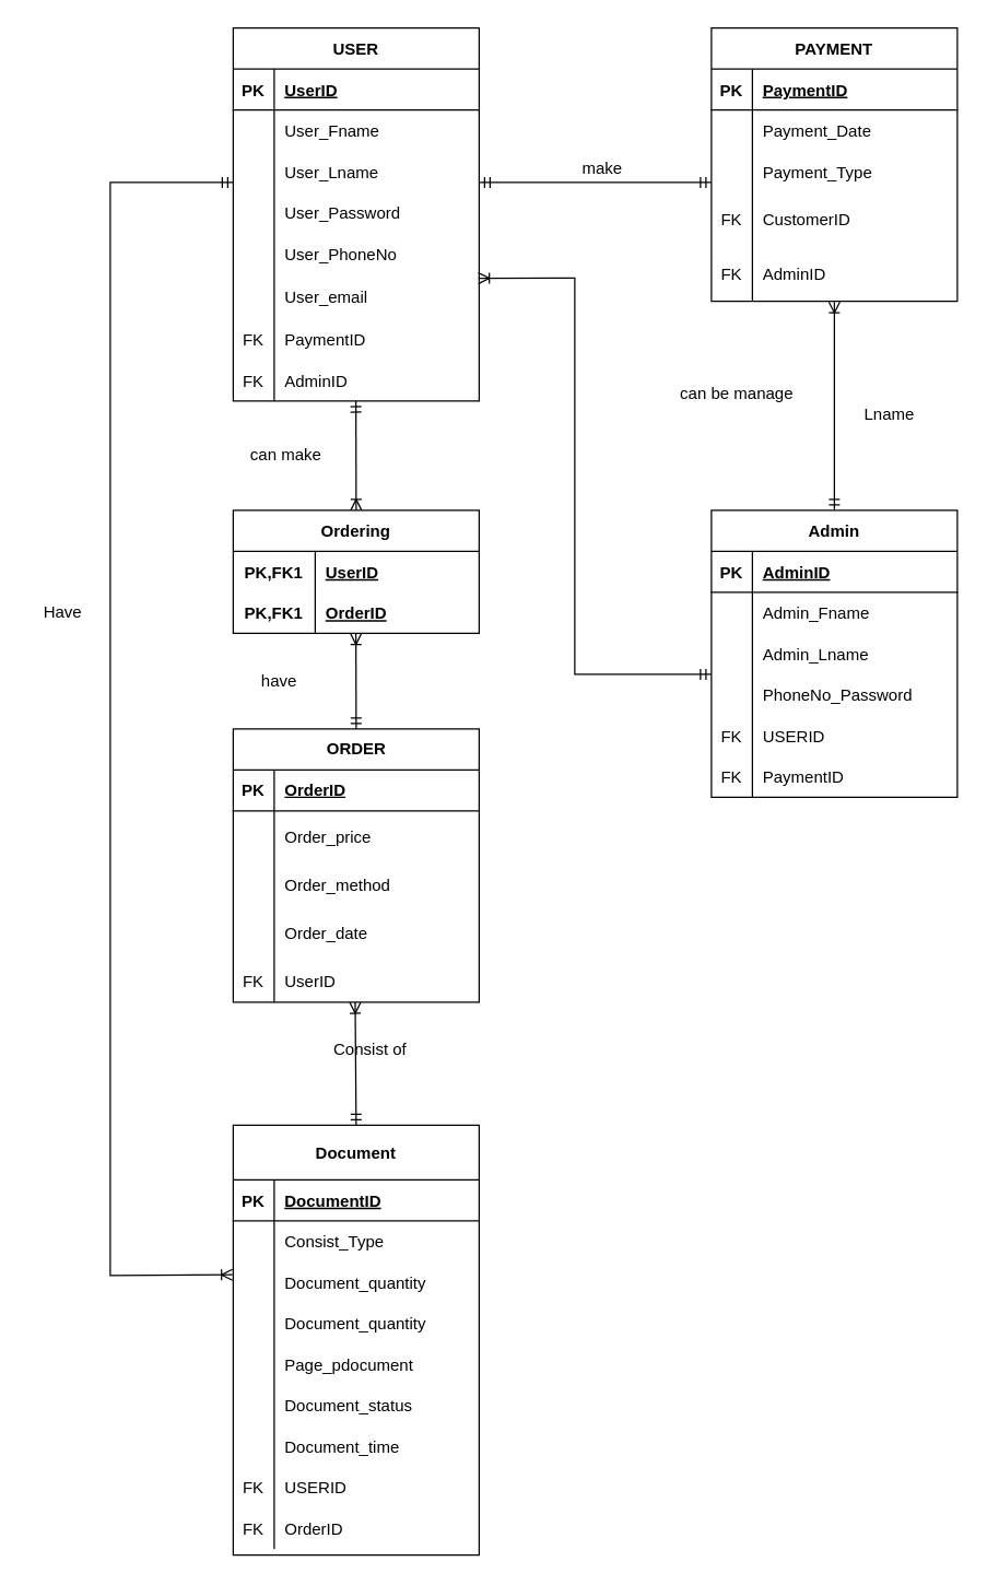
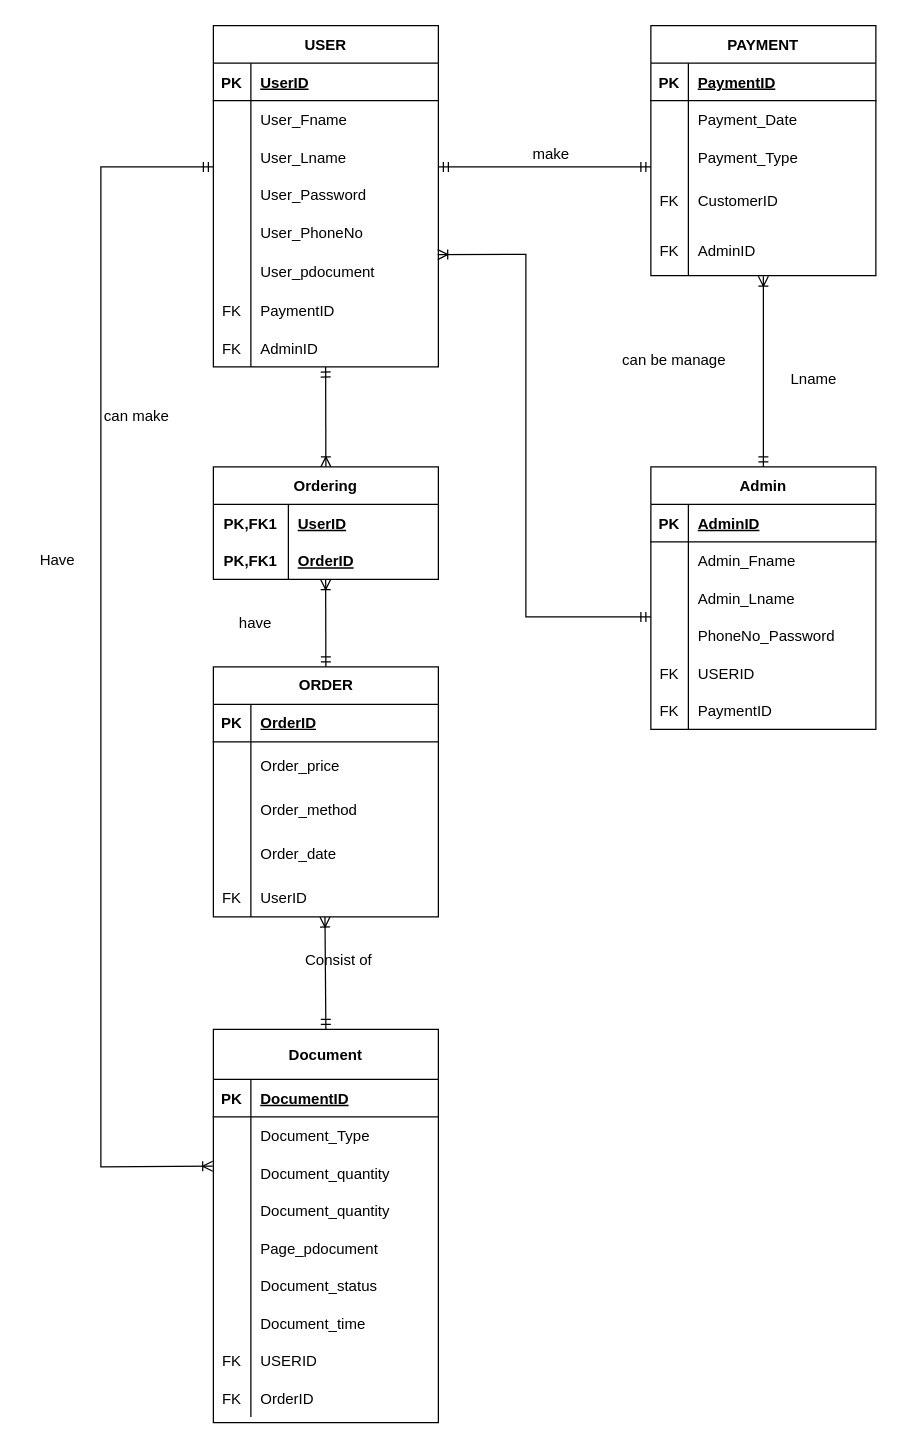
- <mxCell id="20" value="User_email" style="shape=partialRectangle;connectable=0;fillColor=none;top=0;left=0;bottom=0;right=0;align=left;spacingLeft=6;overflow=hidden;" parent="18" vertex="1"><mxGeometry x="30" width="150" height="33" as="geometry"><mxRectangle width="150" height="33" as="alternateBounds" /></mxGeometry></mxCell>
+ <mxCell id="20" value="User_pdocument" style="shape=partialRectangle;connectable=0;fillColor=none;top=0;left=0;bottom=0;right=0;align=left;spacingLeft=6;overflow=hidden;" parent="18" vertex="1"><mxGeometry x="30" width="150" height="33" as="geometry"><mxRectangle width="150" height="33" as="alternateBounds" /></mxGeometry></mxCell>
- <mxCell id="121" value="can make&amp;nbsp;" style="text;html=1;align=center;verticalAlign=middle;resizable=0;points=[];autosize=1;strokeColor=none;fillColor=none;" vertex="1" parent="1"><mxGeometry x="170" y="318" width="80" height="30" as="geometry" /></mxCell>
+ <mxCell id="121" value="can make&amp;nbsp;" style="text;html=1;align=center;verticalAlign=middle;resizable=0;points=[];autosize=1;strokeColor=none;fillColor=none;" vertex="1" parent="1"><mxGeometry x="70" y="318" width="80" height="30" as="geometry" /></mxCell>
- <mxCell id="68" value="Consist_Type" style="shape=partialRectangle;connectable=0;fillColor=none;top=0;left=0;bottom=0;right=0;align=left;spacingLeft=6;overflow=hidden;" parent="66" vertex="1"><mxGeometry x="30" width="150" height="30" as="geometry"><mxRectangle width="150" height="30" as="alternateBounds" /></mxGeometry></mxCell>
+ <mxCell id="68" value="Document_Type" style="shape=partialRectangle;connectable=0;fillColor=none;top=0;left=0;bottom=0;right=0;align=left;spacingLeft=6;overflow=hidden;" parent="66" vertex="1"><mxGeometry x="30" width="150" height="30" as="geometry"><mxRectangle width="150" height="30" as="alternateBounds" /></mxGeometry></mxCell>
